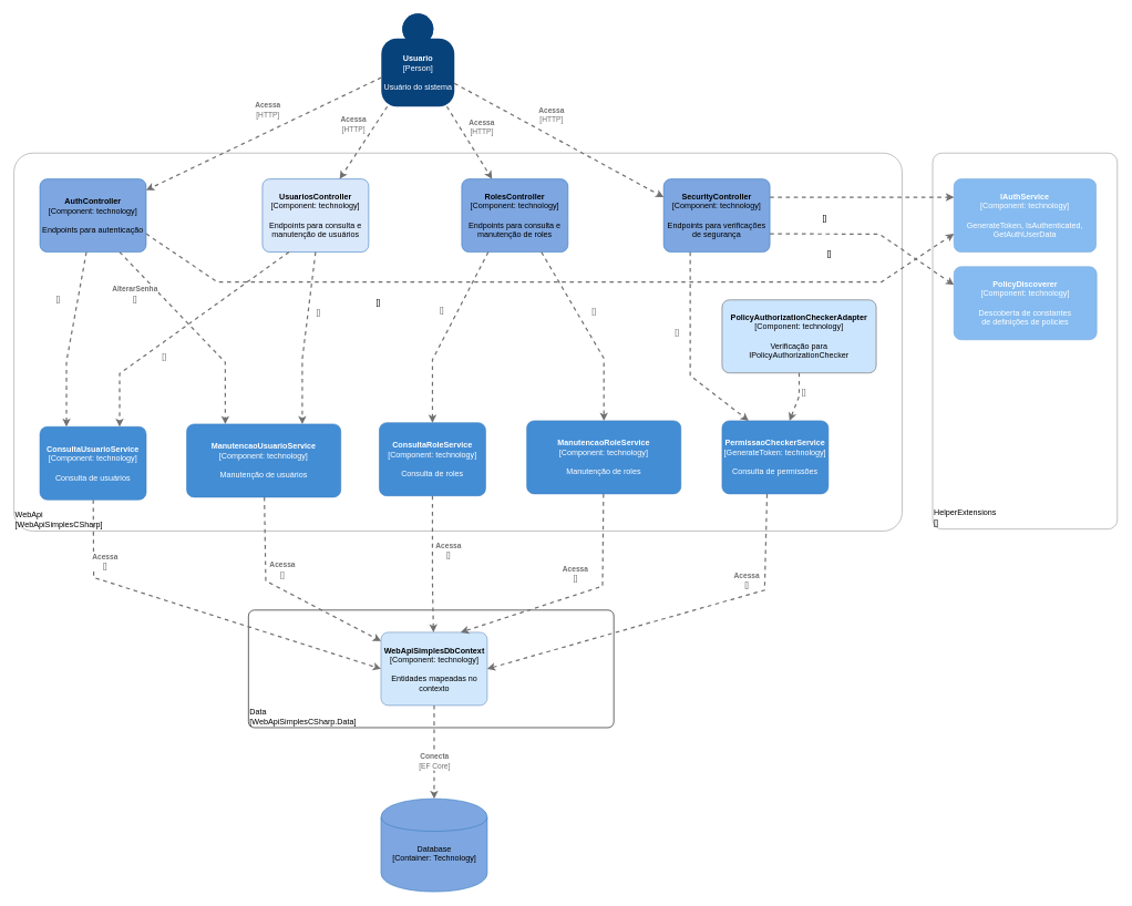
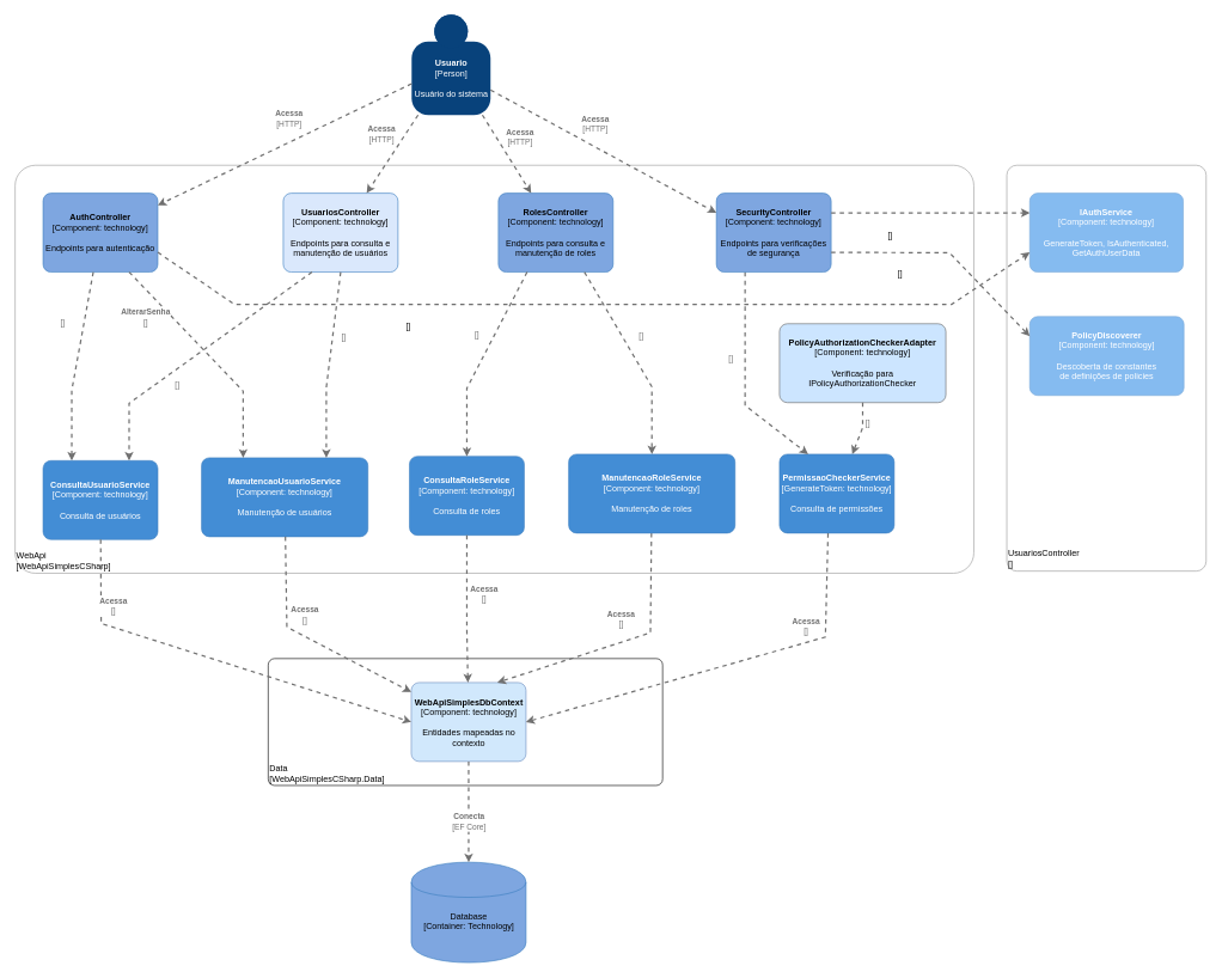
- <mxCell id="38" value="&lt;b&gt;PolicyDiscoverer&lt;/b&gt;&lt;div&gt;[Component: technology]&lt;/div&gt;&lt;br&gt;&lt;div&gt;Descoberta de constantes &#10; de definições de policies&lt;/div&gt;" style="rounded=1;whiteSpace=wrap;html=1;labelBackgroundColor=none;fillColor=#85BBF0;fontColor=#ffffff;align=center;arcSize=10;strokeColor=#78A8D8;metaEdit=1;metaData={&quot;c4Type&quot;:{&quot;editable&quot;:false}};points=[[0.25,0,0],[0.5,0,0],[0.75,0,0],[1,0.25,0],[1,0.5,0],[1,0.75,0],[0.75,1,0],[0.5,1,0],[0.25,1,0],[0,0.75,0],[0,0.5,0],[0,0.25,0]];" parent="1" vertex="1"><mxGeometry x="1435" y="401" width="215" height="110" as="geometry" /></mxCell>
+ <mxCell id="38" value="&lt;b&gt;PolicyDiscoverer&lt;/b&gt;&lt;div&gt;[Component: technology]&lt;/div&gt;&lt;br&gt;&lt;div&gt;Descoberta de constantes &#10; de definições de policies&lt;/div&gt;" style="rounded=1;whiteSpace=wrap;html=1;labelBackgroundColor=none;fillColor=#85BBF0;fontColor=#ffffff;align=center;arcSize=10;strokeColor=#78A8D8;metaEdit=1;metaData={&quot;c4Type&quot;:{&quot;editable&quot;:false}};points=[[0.25,0,0],[0.5,0,0],[0.75,0,0],[1,0.25,0],[1,0.5,0],[1,0.75,0],[0.75,1,0],[0.5,1,0],[0.25,1,0],[0,0.75,0],[0,0.5,0],[0,0.25,0]];" parent="1" vertex="1"><mxGeometry x="1435" y="441" width="215" height="110" as="geometry" /></mxCell>
- <mxCell id="2" value="&lt;div style=&quot;text-align: left&quot;&gt;HelperExtensions&lt;/div&gt;&lt;div style=&quot;text-align: left&quot;&gt;[]&lt;/div&gt;" style="rounded=1;whiteSpace=wrap;html=1;labelBackgroundColor=none;fontColor=#000000;align=left;arcSize=5;verticalAlign=bottom;metaEdit=1;metaData={&quot;c4Type&quot;:{&quot;editable&quot;:false}};points=[[0.25,0,0],[0.5,0,0],[0.75,0,0],[1,0.25,0],[1,0.5,0],[1,0.75,0],[0.75,1,0],[0.5,1,0],[0.25,1,0],[0,0.75,0],[0,0.5,0],[0,0.25,0]];fillColor=none;strokeColor=#999999;" parent="1" vertex="1"><mxGeometry x="1403" y="230" width="278" height="566" as="geometry" /></mxCell>
+ <mxCell id="2" value="&lt;div style=&quot;text-align: left&quot;&gt;UsuariosController&lt;/div&gt;&lt;div style=&quot;text-align: left&quot;&gt;[]&lt;/div&gt;" style="rounded=1;whiteSpace=wrap;html=1;labelBackgroundColor=none;fontColor=#000000;align=left;arcSize=5;verticalAlign=bottom;metaEdit=1;metaData={&quot;c4Type&quot;:{&quot;editable&quot;:false}};points=[[0.25,0,0],[0.5,0,0],[0.75,0,0],[1,0.25,0],[1,0.5,0],[1,0.75,0],[0.75,1,0],[0.5,1,0],[0.25,1,0],[0,0.75,0],[0,0.5,0],[0,0.25,0]];fillColor=none;strokeColor=#999999;" parent="1" vertex="1"><mxGeometry x="1403" y="230" width="278" height="566" as="geometry" /></mxCell>
